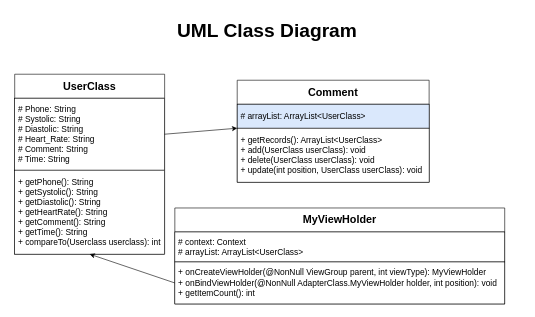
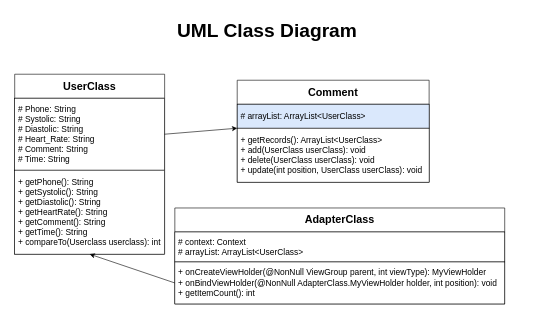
- <mxCell id="9" value="&lt;font style=&quot;font-size: 18px;&quot;&gt;MyViewHolder&lt;/font&gt;" style="swimlane;whiteSpace=wrap;html=1;startSize=40;" vertex="1" parent="1"><mxGeometry x="291" y="330" width="550" height="160" as="geometry" /></mxCell>
+ <mxCell id="9" value="&lt;font style=&quot;font-size: 18px;&quot;&gt;AdapterClass&lt;/font&gt;" style="swimlane;whiteSpace=wrap;html=1;startSize=40;" vertex="1" parent="1"><mxGeometry x="291" y="330" width="550" height="160" as="geometry" /></mxCell>
